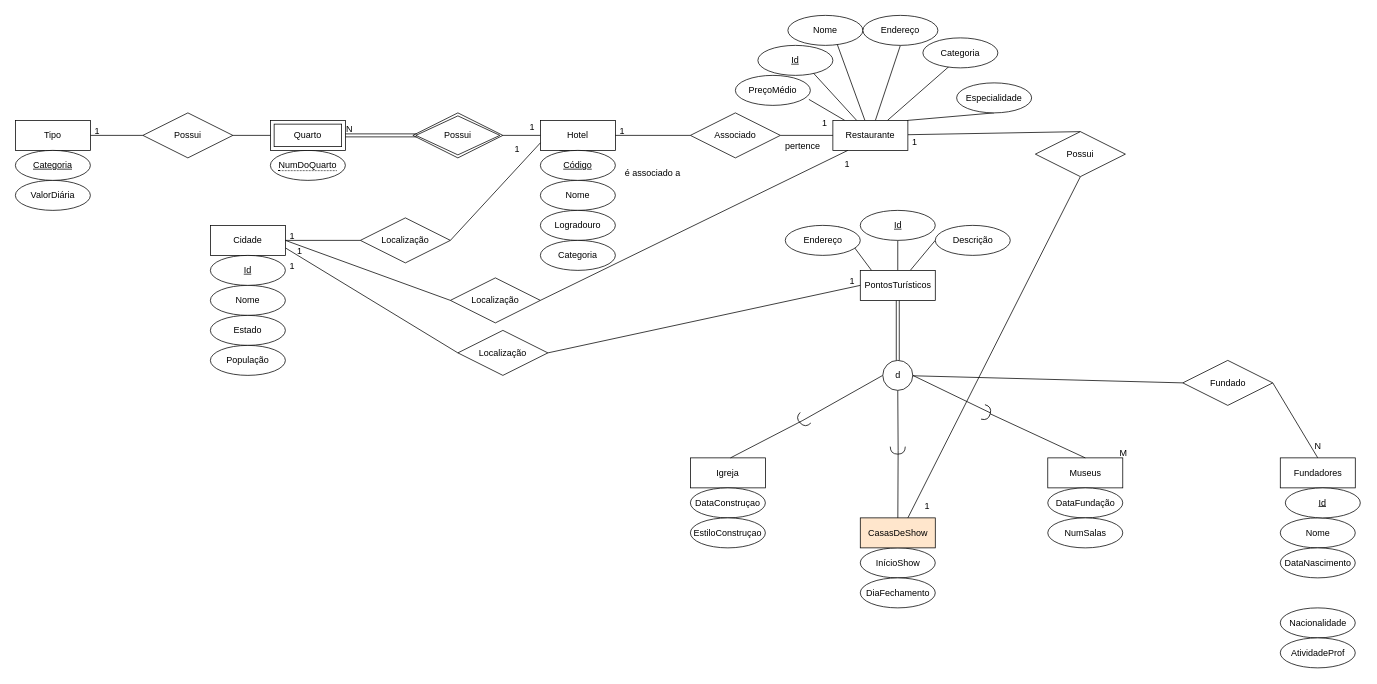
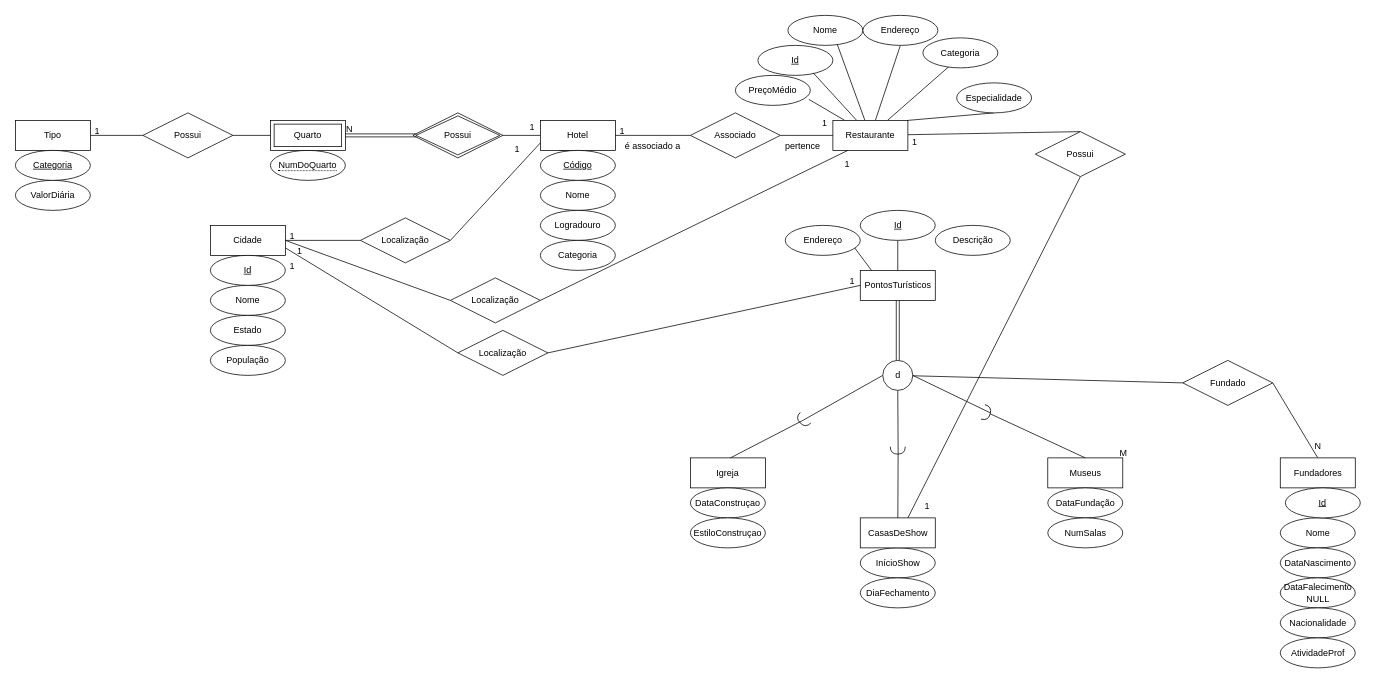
- <mxCell id="56" value="é associado a" style="text;html=1;strokeColor=none;fillColor=none;align=center;verticalAlign=middle;whiteSpace=wrap;rounded=0;" parent="1" vertex="1"><mxGeometry x="830" y="215" width="80" height="30" as="geometry" /></mxCell>
+ <mxCell id="56" value="é associado a" style="text;html=1;strokeColor=none;fillColor=none;align=center;verticalAlign=middle;whiteSpace=wrap;rounded=0;" parent="1" vertex="1"><mxGeometry x="830" y="180" width="80" height="30" as="geometry" /></mxCell>
- <mxCell id="25" style="rounded=0;orthogonalLoop=1;jettySize=auto;html=1;entryX=0;entryY=0.5;entryDx=0;entryDy=0;endArrow=none;endFill=0;" parent="1" source="29" target="30" edge="1"><mxGeometry relative="1" as="geometry" /></mxCell>
- <mxCell id="38" value="CasasDeShow" style="whiteSpace=wrap;html=1;align=center;fillColor=#ffe6cc;" parent="1" vertex="1"><mxGeometry x="1146.54" y="690" width="100" height="40" as="geometry" /></mxCell>
+ <mxCell id="38" value="CasasDeShow" style="whiteSpace=wrap;html=1;align=center;" parent="1" vertex="1"><mxGeometry x="1146.54" y="690" width="100" height="40" as="geometry" /></mxCell>
+ <mxCell id="47" value="DataFalecimento&lt;br&gt;NULL" style="ellipse;whiteSpace=wrap;html=1;align=center;" parent="1" vertex="1"><mxGeometry x="1706.54" y="770" width="100" height="40" as="geometry" /></mxCell>
